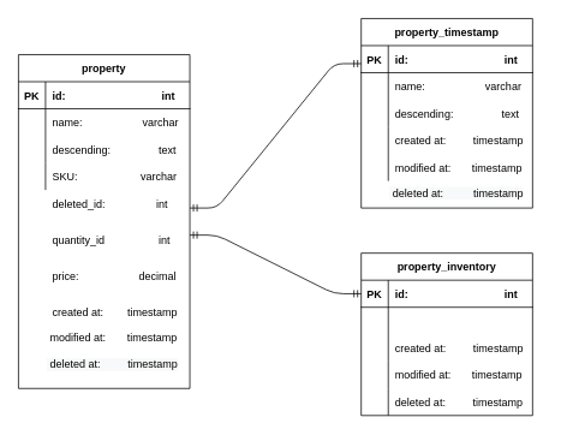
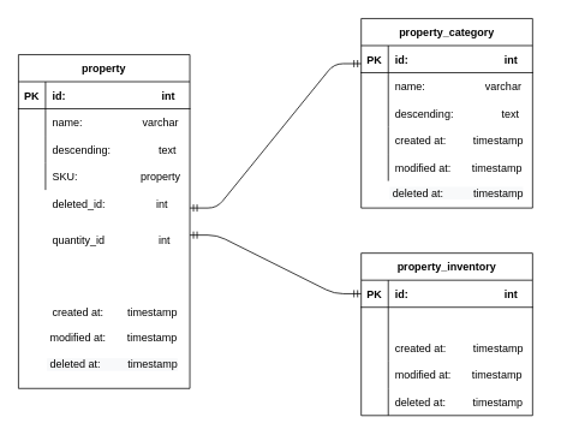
- <mxCell id="2" value="property_timestamp" style="shape=table;startSize=30;container=1;collapsible=1;childLayout=tableLayout;fixedRows=1;rowLines=0;fontStyle=1;align=center;resizeLast=1;" vertex="1" parent="1"><mxGeometry x="400" y="20" width="190" height="210" as="geometry" /></mxCell>
+ <mxCell id="2" value="property_category" style="shape=table;startSize=30;container=1;collapsible=1;childLayout=tableLayout;fixedRows=1;rowLines=0;fontStyle=1;align=center;resizeLast=1;" vertex="1" parent="1"><mxGeometry x="400" y="20" width="190" height="210" as="geometry" /></mxCell>
- <mxCell id="30" value="SKU:                     varchar" style="shape=partialRectangle;connectable=0;fillColor=none;top=0;left=0;bottom=0;right=0;align=left;spacingLeft=6;overflow=hidden;" vertex="1" parent="28"><mxGeometry x="30" width="160" height="30" as="geometry" /></mxCell>
+ <mxCell id="30" value="SKU:                     property" style="shape=partialRectangle;connectable=0;fillColor=none;top=0;left=0;bottom=0;right=0;align=left;spacingLeft=6;overflow=hidden;" vertex="1" parent="28"><mxGeometry x="30" width="160" height="30" as="geometry" /></mxCell>
- <mxCell id="33" value="price:                    decimal" style="shape=partialRectangle;connectable=0;fillColor=none;top=0;left=0;bottom=0;right=0;align=left;spacingLeft=6;overflow=hidden;" vertex="1" parent="1"><mxGeometry x="50" y="290" width="150" height="30" as="geometry" /></mxCell>
